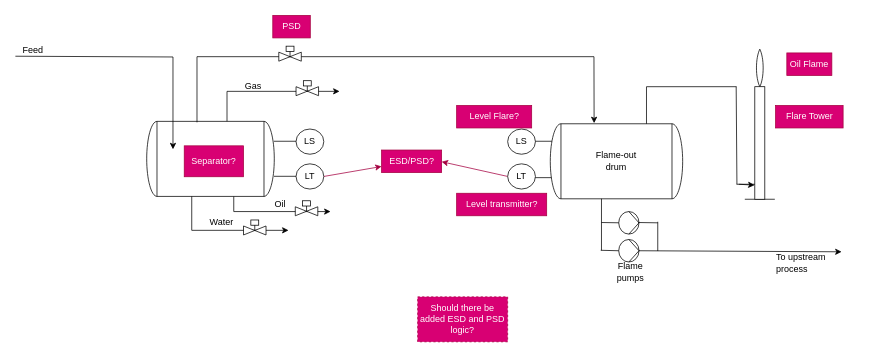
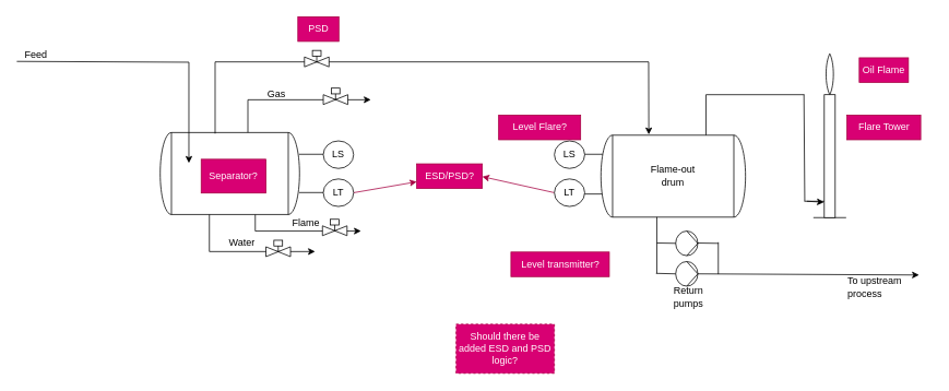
- <mxCell id="8" value="Oil" style="text;html=1;strokeColor=none;fillColor=none;align=center;verticalAlign=middle;whiteSpace=wrap;rounded=0;" parent="1" vertex="1"><mxGeometry x="338" y="257" width="70" height="30" as="geometry" /></mxCell>
+ <mxCell id="8" value="Flame" style="text;html=1;strokeColor=none;fillColor=none;align=center;verticalAlign=middle;whiteSpace=wrap;rounded=0;" parent="1" vertex="1"><mxGeometry x="338" y="257" width="70" height="30" as="geometry" /></mxCell>
- <mxCell id="48" value="Level transmitter?" style="text;html=1;align=center;verticalAlign=middle;resizable=0;points=[];autosize=1;strokeColor=#A50040;fillColor=#d80073;fontColor=#ffffff;" parent="1" vertex="1"><mxGeometry x="608" y="257" width="120" height="30" as="geometry" /></mxCell>
+ <mxCell id="48" value="Level transmitter?" style="text;html=1;align=center;verticalAlign=middle;resizable=0;points=[];autosize=1;strokeColor=#A50040;fillColor=#d80073;fontColor=#ffffff;" parent="1" vertex="1"><mxGeometry x="623" y="307" width="120" height="30" as="geometry" /></mxCell>
- <mxCell id="25" value="Flame pumps" style="text;html=1;strokeColor=none;fillColor=none;align=center;verticalAlign=middle;whiteSpace=wrap;rounded=0;" parent="1" vertex="1"><mxGeometry x="811" y="346.6" width="58" height="30" as="geometry" /></mxCell>
+ <mxCell id="25" value="Return pumps" style="text;html=1;strokeColor=none;fillColor=none;align=center;verticalAlign=middle;whiteSpace=wrap;rounded=0;" parent="1" vertex="1"><mxGeometry x="811" y="346.6" width="58" height="30" as="geometry" /></mxCell>
